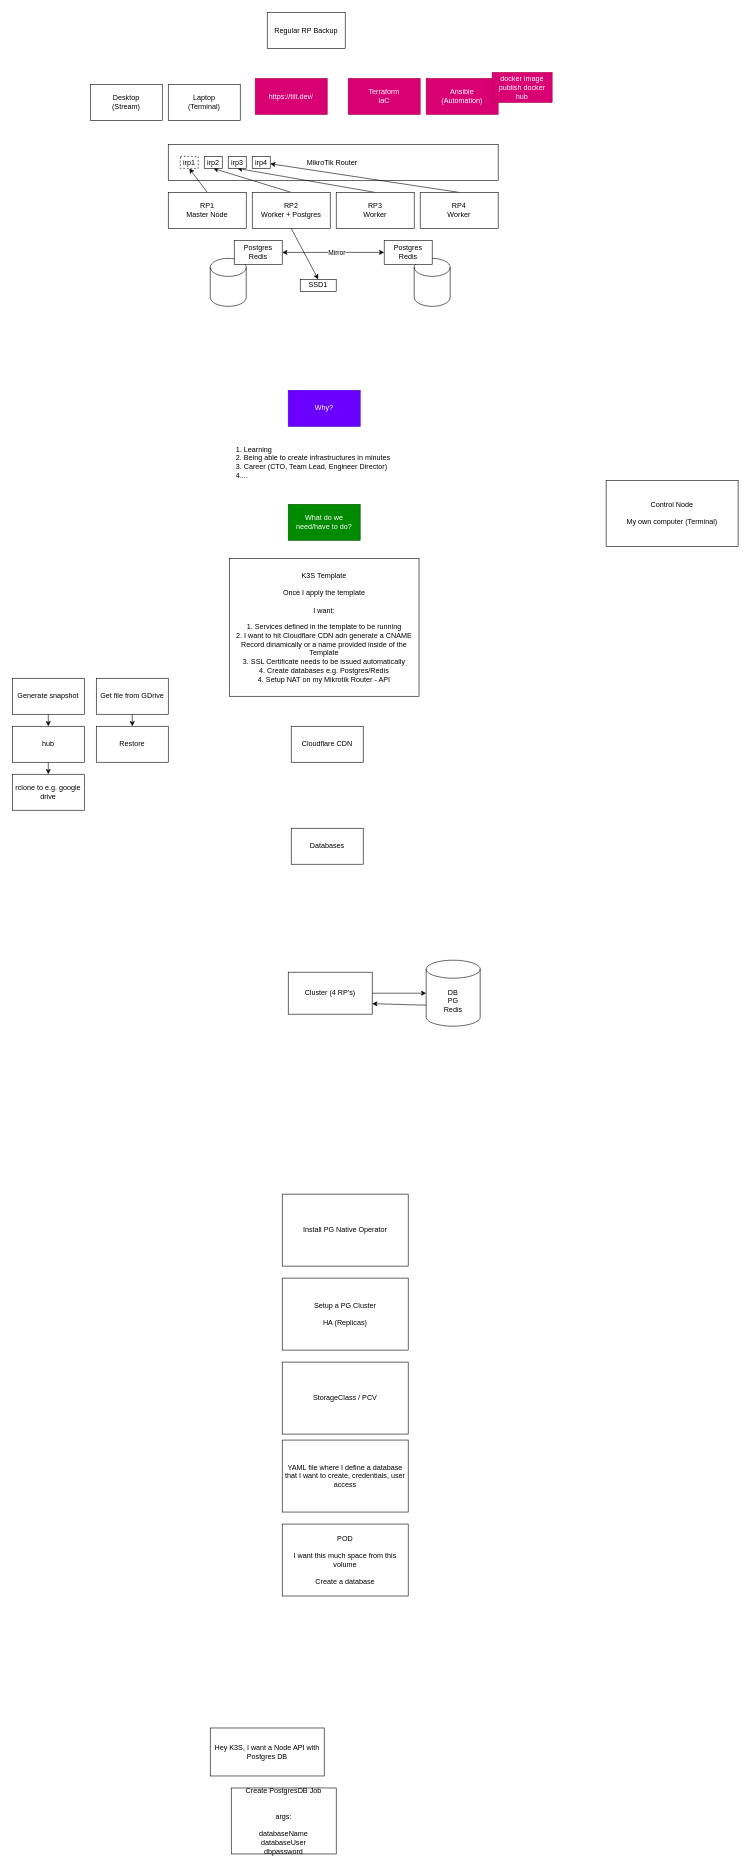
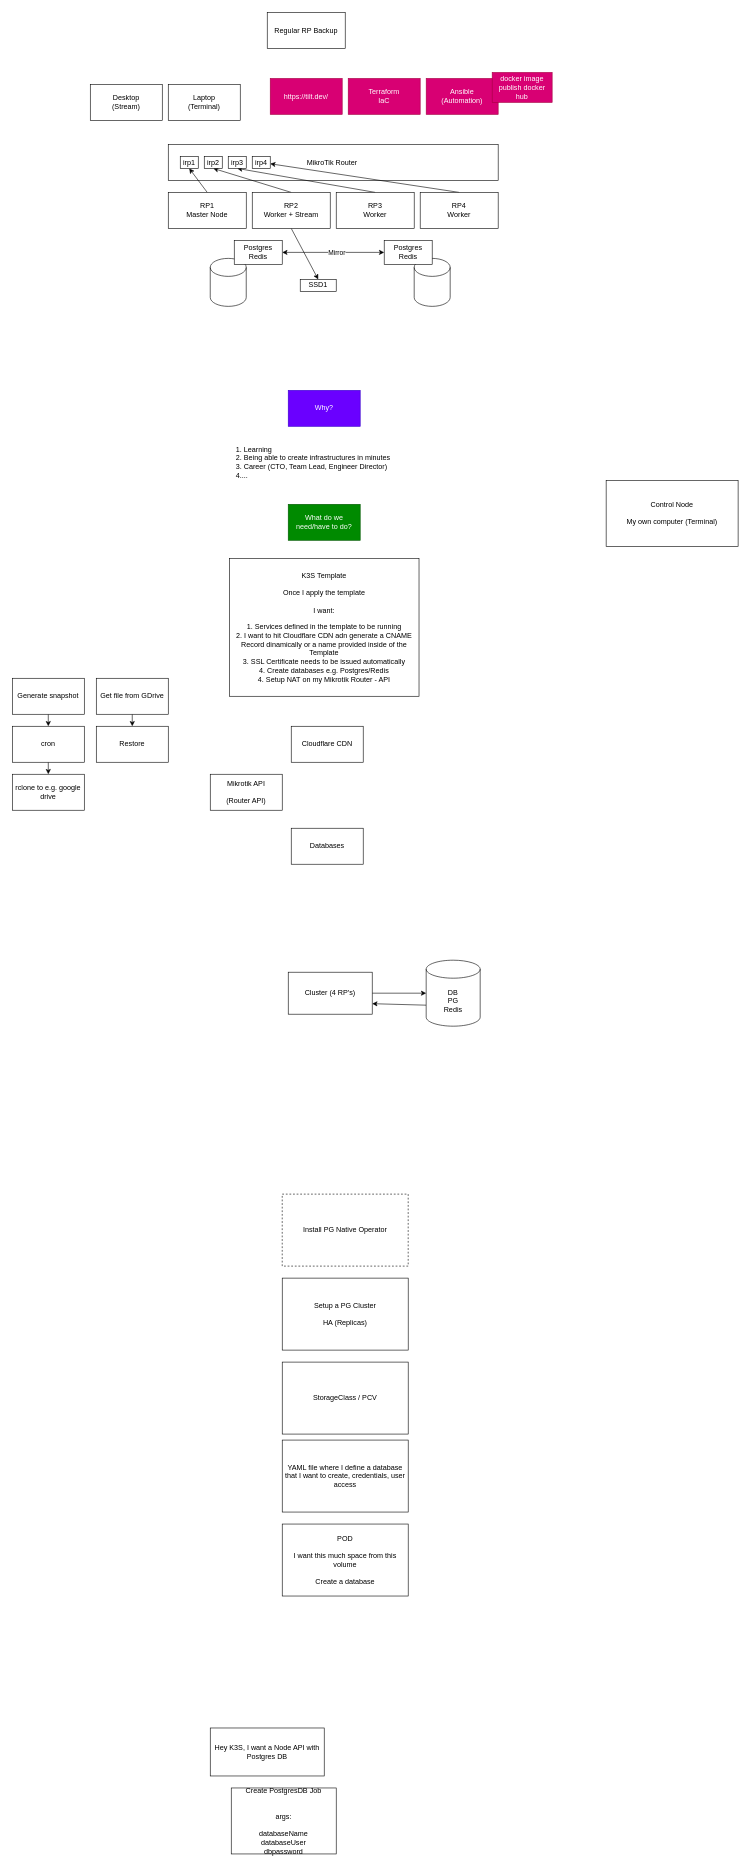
- <mxCell id="34" value="https://tilt.dev/" style="rounded=0;whiteSpace=wrap;html=1;fillColor=#d80073;fontColor=#ffffff;strokeColor=#A50040;" parent="1" vertex="1"><mxGeometry x="425" y="130" width="120" height="60" as="geometry" /></mxCell>
+ <mxCell id="34" value="https://tilt.dev/" style="rounded=0;whiteSpace=wrap;html=1;fillColor=#d80073;fontColor=#ffffff;strokeColor=#A50040;" parent="1" vertex="1"><mxGeometry x="450" y="130" width="120" height="60" as="geometry" /></mxCell>
- <mxCell id="12" value="irp1" style="rounded=0;whiteSpace=wrap;html=1;dashed=1;" parent="1" vertex="1"><mxGeometry x="300" y="260" width="30" height="20" as="geometry" /></mxCell>
+ <mxCell id="12" value="irp1" style="rounded=0;whiteSpace=wrap;html=1;" parent="1" vertex="1"><mxGeometry x="300" y="260" width="30" height="20" as="geometry" /></mxCell>
- <mxCell id="7" value="RP2&lt;br&gt;Worker + Postgres" style="rounded=0;whiteSpace=wrap;html=1;" parent="1" vertex="1"><mxGeometry x="420" y="320" width="130" height="60" as="geometry" /></mxCell>
+ <mxCell id="7" value="RP2&lt;br&gt;Worker + Stream" style="rounded=0;whiteSpace=wrap;html=1;" parent="1" vertex="1"><mxGeometry x="420" y="320" width="130" height="60" as="geometry" /></mxCell>
- <mxCell id="53" value="hub" style="rounded=0;whiteSpace=wrap;html=1;" vertex="1" parent="1"><mxGeometry x="20" y="1210" width="120" height="60" as="geometry" /></mxCell>
+ <mxCell id="53" value="cron" style="rounded=0;whiteSpace=wrap;html=1;" vertex="1" parent="1"><mxGeometry x="20" y="1210" width="120" height="60" as="geometry" /></mxCell>
+ <mxCell id="30" value="Mikrotik API&lt;br&gt;&lt;br&gt;(Router API)" style="rounded=0;whiteSpace=wrap;html=1;" parent="1" vertex="1"><mxGeometry x="350" y="1290" width="120" height="60" as="geometry" /></mxCell>
- <mxCell id="42" value="Install PG Native Operator" style="rounded=0;whiteSpace=wrap;html=1;" parent="1" vertex="1"><mxGeometry x="470" y="1990" width="210" height="120" as="geometry" /></mxCell>
+ <mxCell id="42" value="Install PG Native Operator" style="rounded=0;whiteSpace=wrap;html=1;dashed=1;" parent="1" vertex="1"><mxGeometry x="470" y="1990" width="210" height="120" as="geometry" /></mxCell>
